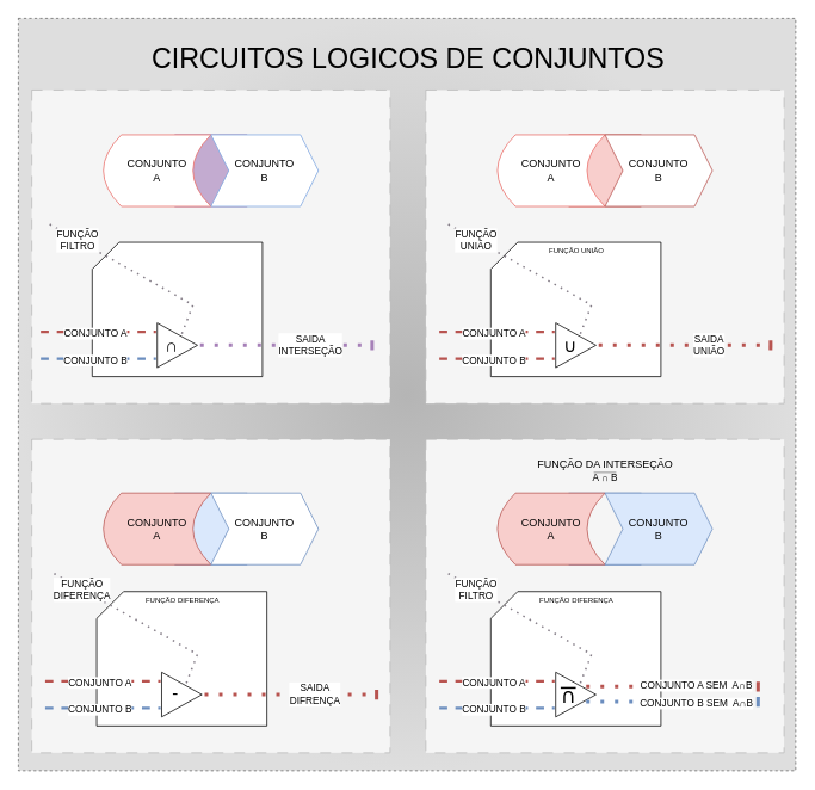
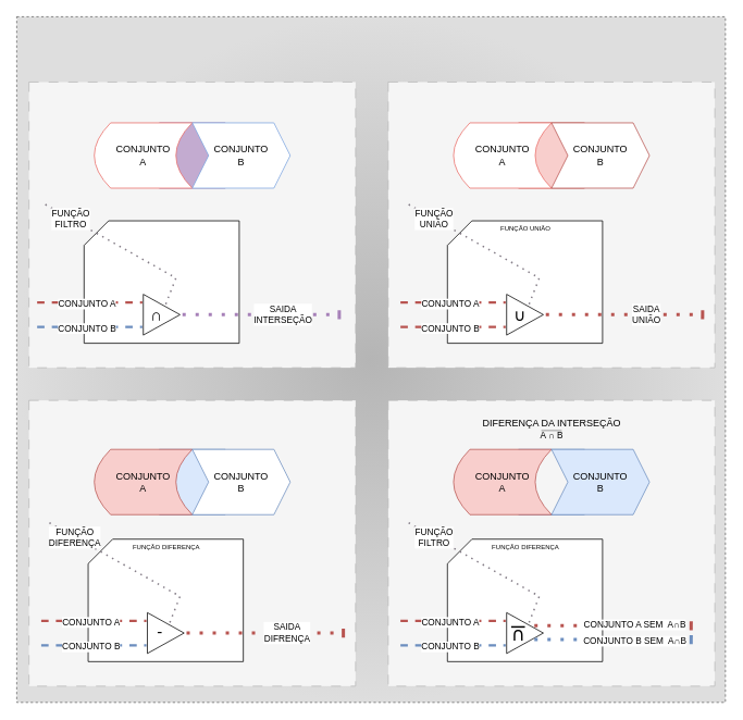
- <mxCell id="3" value="CIRCUITOS LOGICOS DE CONJUNTOS" style="text;html=1;align=center;verticalAlign=middle;resizable=0;points=[];autosize=1;strokeColor=none;fillColor=none;fontSize=31;" vertex="1" parent="1"><mxGeometry x="160" y="40" width="590" height="50" as="geometry" /></mxCell>
- <mxCell id="52" value="&lt;font style=&quot;&quot;&gt;FUNÇÃO DA INTERSEÇÃO&lt;br&gt;&lt;div style=&quot;&quot;&gt;&lt;span style=&quot;background-color: initial;&quot;&gt;&lt;span style=&quot;font-size: 11px;&quot;&gt;A ∩&lt;/span&gt;&lt;font style=&quot;font-size: 10px;&quot;&gt; &lt;/font&gt;&lt;span style=&quot;font-size: 11px;&quot;&gt;B&lt;/span&gt;&lt;/span&gt;&lt;/div&gt;&lt;/font&gt;" style="text;html=1;align=center;verticalAlign=middle;resizable=0;points=[];autosize=1;strokeColor=none;fillColor=none;" vertex="1" parent="1"><mxGeometry x="580" y="505" width="190" height="40" as="geometry" /></mxCell>
+ <mxCell id="52" value="&lt;font style=&quot;&quot;&gt;DIFERENÇA DA INTERSEÇÃO&lt;br&gt;&lt;div style=&quot;&quot;&gt;&lt;span style=&quot;background-color: initial;&quot;&gt;&lt;span style=&quot;font-size: 11px;&quot;&gt;A ∩&lt;/span&gt;&lt;font style=&quot;font-size: 10px;&quot;&gt; &lt;/font&gt;&lt;span style=&quot;font-size: 11px;&quot;&gt;B&lt;/span&gt;&lt;/span&gt;&lt;/div&gt;&lt;/font&gt;" style="text;html=1;align=center;verticalAlign=middle;resizable=0;points=[];autosize=1;strokeColor=none;fillColor=none;" vertex="1" parent="1"><mxGeometry x="580" y="505" width="190" height="40" as="geometry" /></mxCell>
